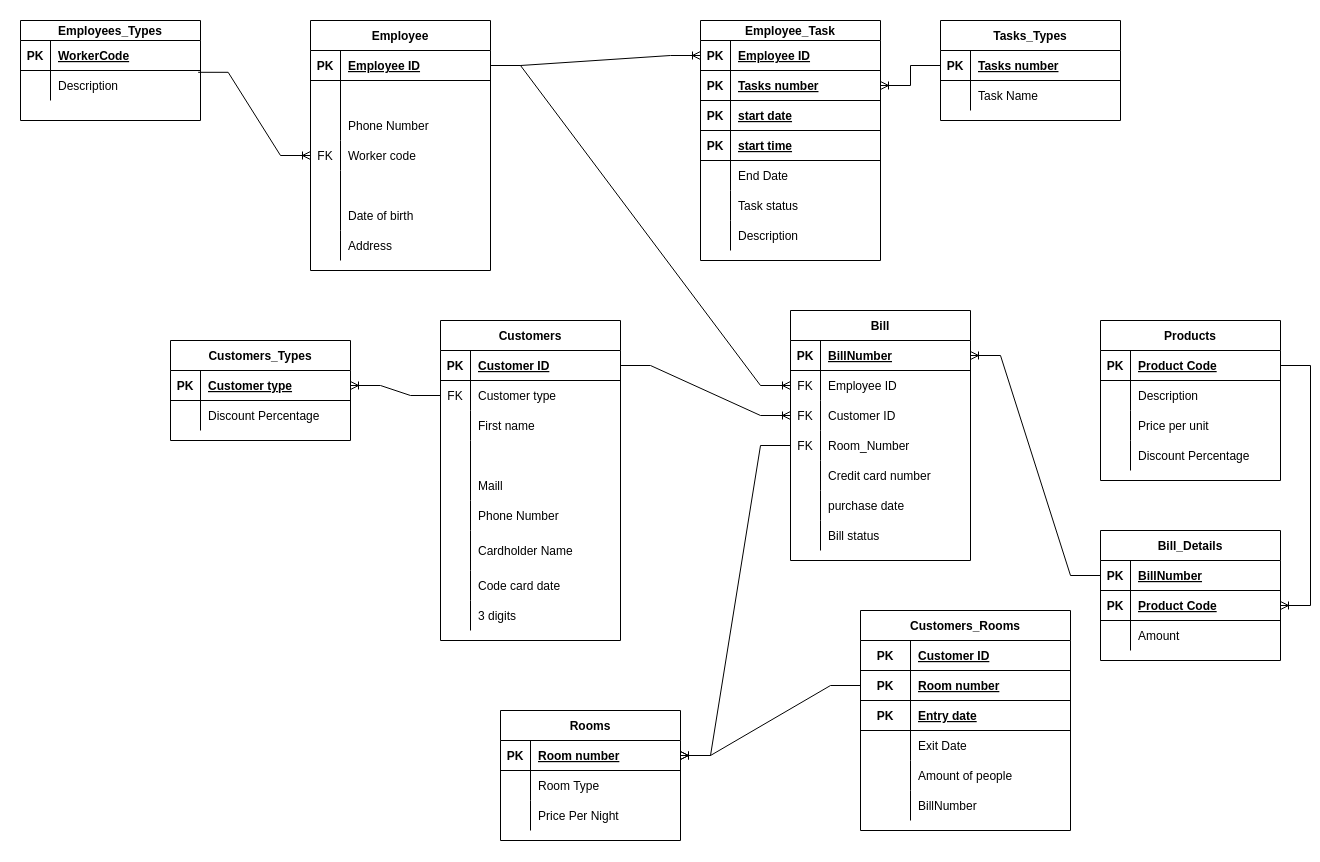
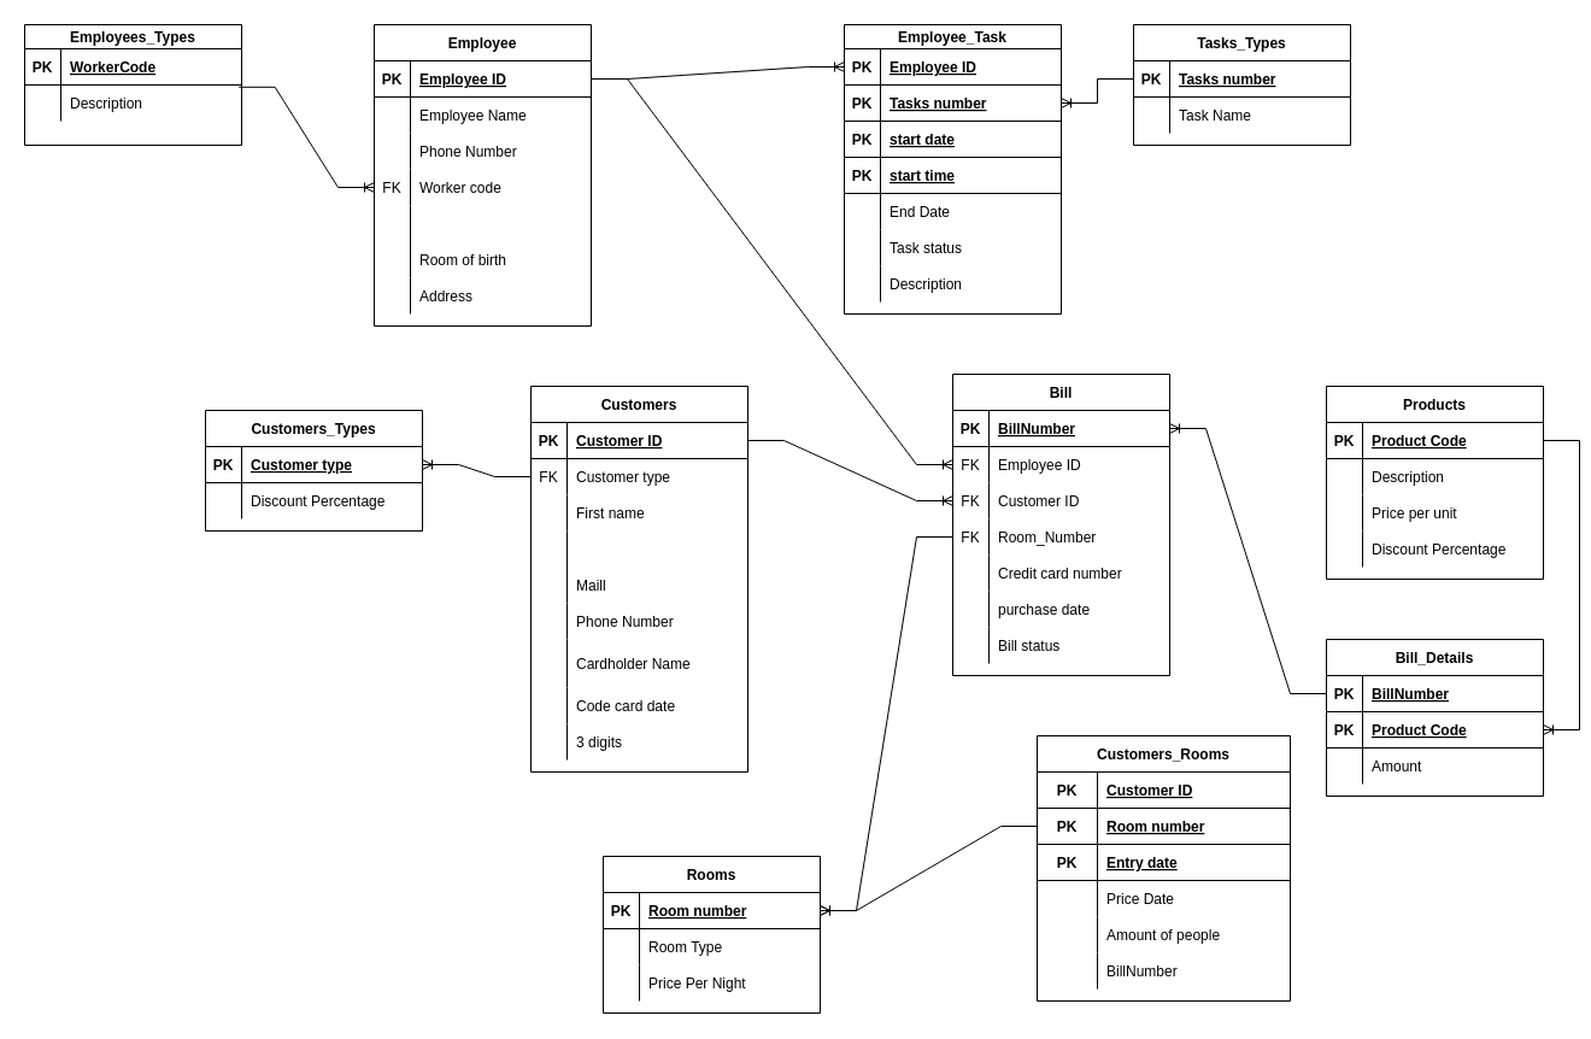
+ <mxCell id="15" value="Employee Name" style="shape=partialRectangle;connectable=0;fillColor=none;top=0;left=0;bottom=0;right=0;align=left;spacingLeft=6;overflow=hidden;" parent="13" vertex="1"><mxGeometry x="30" width="150" height="30" as="geometry"><mxRectangle width="150" height="30" as="alternateBounds" /></mxGeometry></mxCell>
- <mxCell id="26" value="Date of birth" style="shape=partialRectangle;connectable=0;fillColor=none;top=0;left=0;bottom=0;right=0;align=left;spacingLeft=6;overflow=hidden;" parent="24" vertex="1"><mxGeometry x="30" width="150" height="30" as="geometry"><mxRectangle width="150" height="30" as="alternateBounds" /></mxGeometry></mxCell>
+ <mxCell id="26" value="Room of birth" style="shape=partialRectangle;connectable=0;fillColor=none;top=0;left=0;bottom=0;right=0;align=left;spacingLeft=6;overflow=hidden;" parent="24" vertex="1"><mxGeometry x="30" width="150" height="30" as="geometry"><mxRectangle width="150" height="30" as="alternateBounds" /></mxGeometry></mxCell>
- <mxCell id="61" value="Exit Date" style="shape=partialRectangle;connectable=0;fillColor=none;top=0;left=0;bottom=0;right=0;align=left;spacingLeft=6;overflow=hidden;" parent="59" vertex="1"><mxGeometry x="50" width="160" height="30" as="geometry"><mxRectangle width="160" height="30" as="alternateBounds" /></mxGeometry></mxCell>
+ <mxCell id="61" value="Price Date" style="shape=partialRectangle;connectable=0;fillColor=none;top=0;left=0;bottom=0;right=0;align=left;spacingLeft=6;overflow=hidden;" parent="59" vertex="1"><mxGeometry x="50" width="160" height="30" as="geometry"><mxRectangle width="160" height="30" as="alternateBounds" /></mxGeometry></mxCell>
